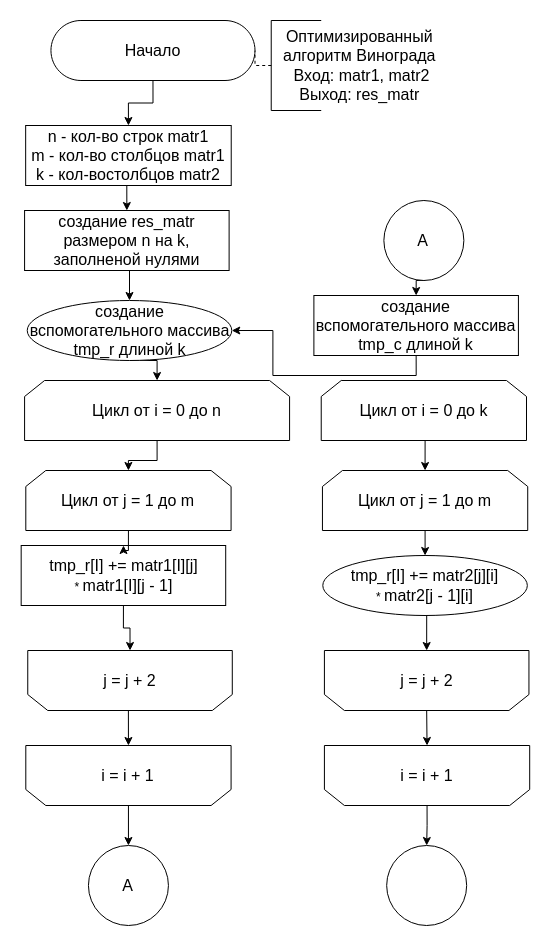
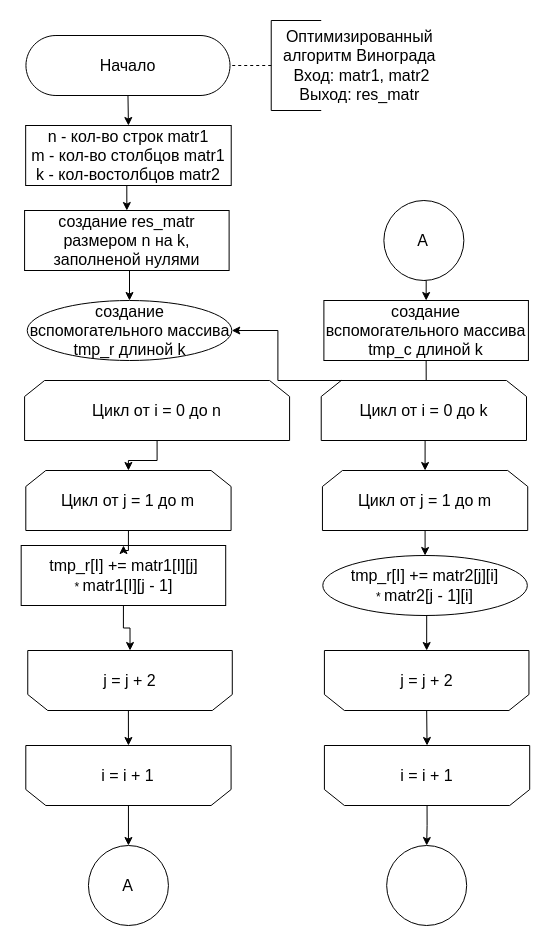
- <mxCell id="3" value="&lt;font style=&quot;font-size: 16px&quot;&gt;Начало&lt;/font&gt;" style="html=1;dashed=0;whitespace=wrap;shape=mxgraph.dfd.start" vertex="1" parent="1"><mxGeometry x="50.44" y="20" width="204.06" height="60" as="geometry" /></mxCell>
+ <mxCell id="3" value="&lt;font style=&quot;font-size: 16px&quot;&gt;Начало&lt;/font&gt;" style="html=1;dashed=0;whitespace=wrap;shape=mxgraph.dfd.start" vertex="1" parent="1"><mxGeometry x="25.44" y="35" width="204.06" height="60" as="geometry" /></mxCell>
- <mxCell id="34" value="&lt;font&gt;&lt;font size=&quot;3&quot;&gt;создание вспомогательного массива tmp_с длиной k&lt;/font&gt;&lt;br&gt;&lt;/font&gt;" style="rounded=0;whiteSpace=wrap;html=1;shadow=0;glass=0;sketch=0;strokeWidth=1;gradientColor=none;" vertex="1" parent="1"><mxGeometry x="313.39" y="295" width="204.53" height="60" as="geometry" /></mxCell>
+ <mxCell id="34" value="&lt;font&gt;&lt;font size=&quot;3&quot;&gt;создание вспомогательного массива tmp_с длиной k&lt;/font&gt;&lt;br&gt;&lt;/font&gt;" style="rounded=0;whiteSpace=wrap;html=1;shadow=0;glass=0;sketch=0;strokeWidth=1;gradientColor=none;" vertex="1" parent="1"><mxGeometry x="323.39" y="300" width="204.53" height="60" as="geometry" /></mxCell>
- <mxCell id="19" style="edgeStyle=orthogonalEdgeStyle;rounded=0;orthogonalLoop=1;jettySize=auto;html=1;exitX=0.5;exitY=1;exitDx=0;exitDy=0;entryX=0.5;entryY=0;entryDx=0;entryDy=0;" edge="1" parent="1" source="20" target="7"><mxGeometry relative="1" as="geometry" /></mxCell>
